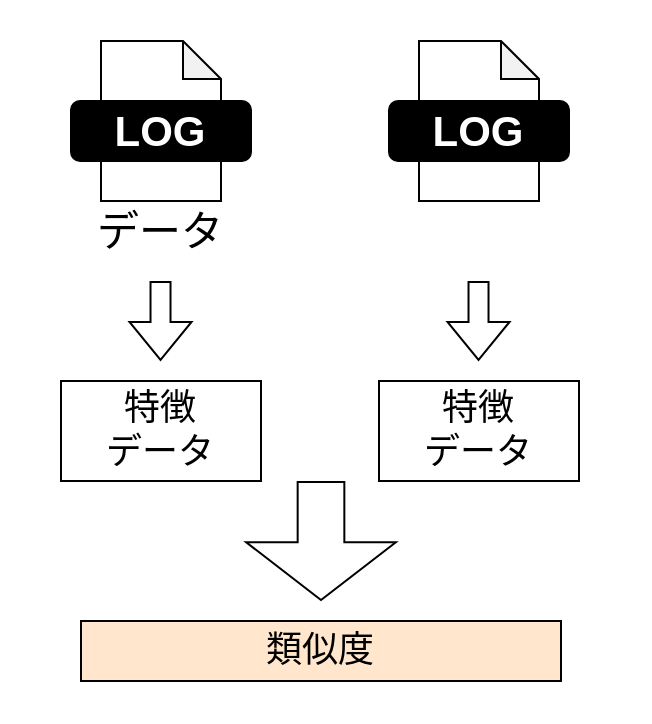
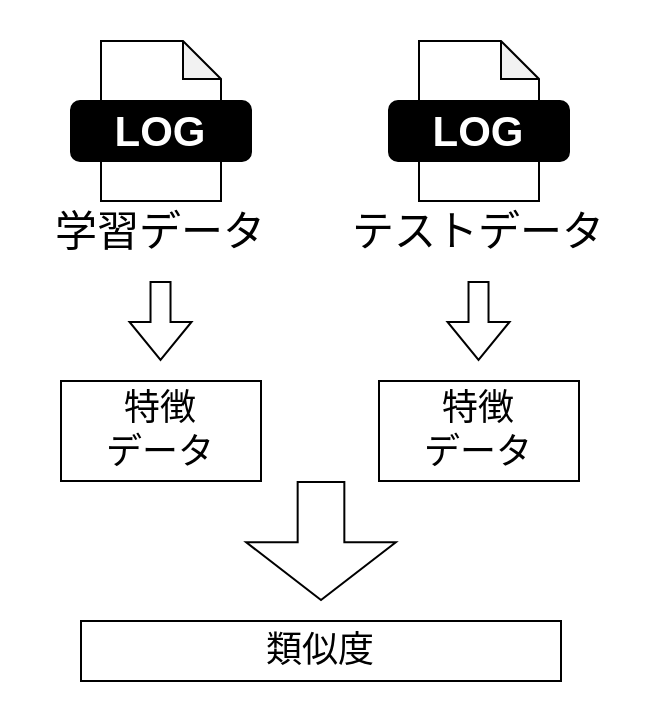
- <mxCell id="17" value="&lt;font color=&quot;#000000&quot;&gt;データ&lt;/font&gt;" style="text;html=1;strokeColor=none;fillColor=none;align=center;verticalAlign=middle;whiteSpace=wrap;rounded=0;labelBackgroundColor=none;fontSize=21;fontColor=#FFFFFF;" vertex="1" parent="13"><mxGeometry y="80" width="120" height="30" as="geometry" /></mxCell>
+ <mxCell id="17" value="&lt;font color=&quot;#000000&quot;&gt;学習データ&lt;/font&gt;" style="text;html=1;strokeColor=none;fillColor=none;align=center;verticalAlign=middle;whiteSpace=wrap;rounded=0;labelBackgroundColor=none;fontSize=21;fontColor=#FFFFFF;" vertex="1" parent="13"><mxGeometry y="80" width="120" height="30" as="geometry" /></mxCell>
+ <mxCell id="9" value="&lt;font color=&quot;#000000&quot;&gt;テストデータ&lt;/font&gt;" style="text;html=1;strokeColor=none;fillColor=none;align=center;verticalAlign=middle;whiteSpace=wrap;rounded=0;labelBackgroundColor=none;fontSize=21;fontColor=#FFFFFF;" vertex="1" parent="5"><mxGeometry y="80" width="130" height="30" as="geometry" /></mxCell>
- <mxCell id="19" value="類似度" style="rounded=0;whiteSpace=wrap;html=1;labelBackgroundColor=none;fontSize=18;fontColor=#000000;fillColor=#ffe6cc;" vertex="1" parent="1"><mxGeometry x="40" y="310" width="240" height="30" as="geometry" /></mxCell>
+ <mxCell id="19" value="類似度" style="rounded=0;whiteSpace=wrap;html=1;labelBackgroundColor=none;fontSize=18;fontColor=#000000;fillColor=#FFFFFF;" vertex="1" parent="1"><mxGeometry x="40" y="310" width="240" height="30" as="geometry" /></mxCell>
